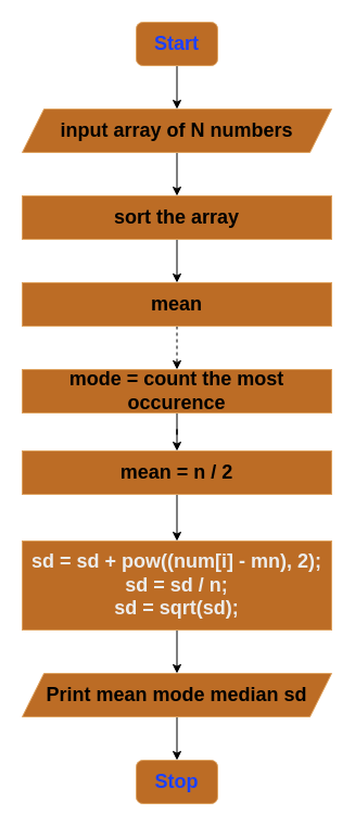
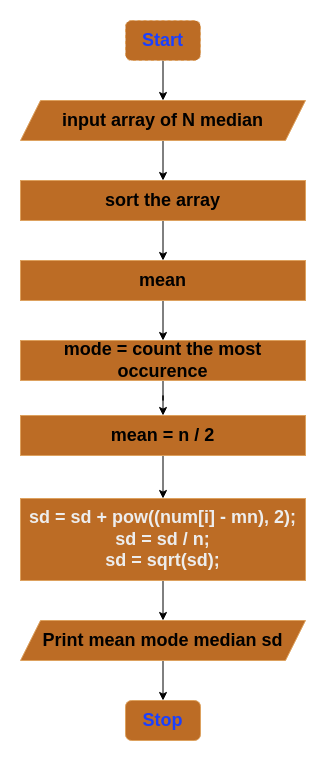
- <mxCell id="3" value="&lt;font style=&quot;font-size: 18px; color: light-dark(rgb(26, 64, 255), rgb(0, 0, 0));&quot;&gt;&lt;b&gt;Start&lt;/b&gt;&lt;/font&gt;" style="rounded=1;whiteSpace=wrap;html=1;labelBackgroundColor=none;fillColor=#BC6C25;strokeColor=#DDA15E;fontColor=#FEFAE0;" vertex="1" parent="1"><mxGeometry x="125" y="20" width="75" height="40" as="geometry" /></mxCell>
+ <mxCell id="3" value="&lt;font style=&quot;font-size: 18px; color: light-dark(rgb(26, 64, 255), rgb(0, 0, 0));&quot;&gt;&lt;b&gt;Start&lt;/b&gt;&lt;/font&gt;" style="rounded=1;whiteSpace=wrap;html=1;labelBackgroundColor=none;fillColor=#BC6C25;strokeColor=#DDA15E;fontColor=#FEFAE0;dashed=1;" vertex="1" parent="1"><mxGeometry x="125" y="20" width="75" height="40" as="geometry" /></mxCell>
- <mxCell id="5" value="&lt;b style=&quot;color: rgb(0, 0, 0); font-size: 18px;&quot;&gt;input array of N numbers&lt;/b&gt;" style="shape=parallelogram;perimeter=parallelogramPerimeter;whiteSpace=wrap;html=1;fixedSize=1;labelBackgroundColor=none;fillColor=#BC6C25;strokeColor=#DDA15E;fontColor=#FEFAE0;" vertex="1" parent="1"><mxGeometry x="20" y="100" width="285" height="40" as="geometry" /></mxCell>
+ <mxCell id="5" value="&lt;b style=&quot;color: rgb(0, 0, 0); font-size: 18px;&quot;&gt;input array of N median&lt;/b&gt;" style="shape=parallelogram;perimeter=parallelogramPerimeter;whiteSpace=wrap;html=1;fixedSize=1;labelBackgroundColor=none;fillColor=#BC6C25;strokeColor=#DDA15E;fontColor=#FEFAE0;" vertex="1" parent="1"><mxGeometry x="20" y="100" width="285" height="40" as="geometry" /></mxCell>
- <mxCell id="8" style="edgeStyle=orthogonalEdgeStyle;rounded=0;orthogonalLoop=1;jettySize=auto;html=1;entryX=0.5;entryY=0;entryDx=0;entryDy=0;dashed=1;" edge="1" parent="1" source="9" target="11"><mxGeometry relative="1" as="geometry" /></mxCell>
+ <mxCell id="8" style="edgeStyle=orthogonalEdgeStyle;rounded=0;orthogonalLoop=1;jettySize=auto;html=1;entryX=0.5;entryY=0;entryDx=0;entryDy=0;" edge="1" parent="1" source="9" target="11"><mxGeometry relative="1" as="geometry" /></mxCell>
